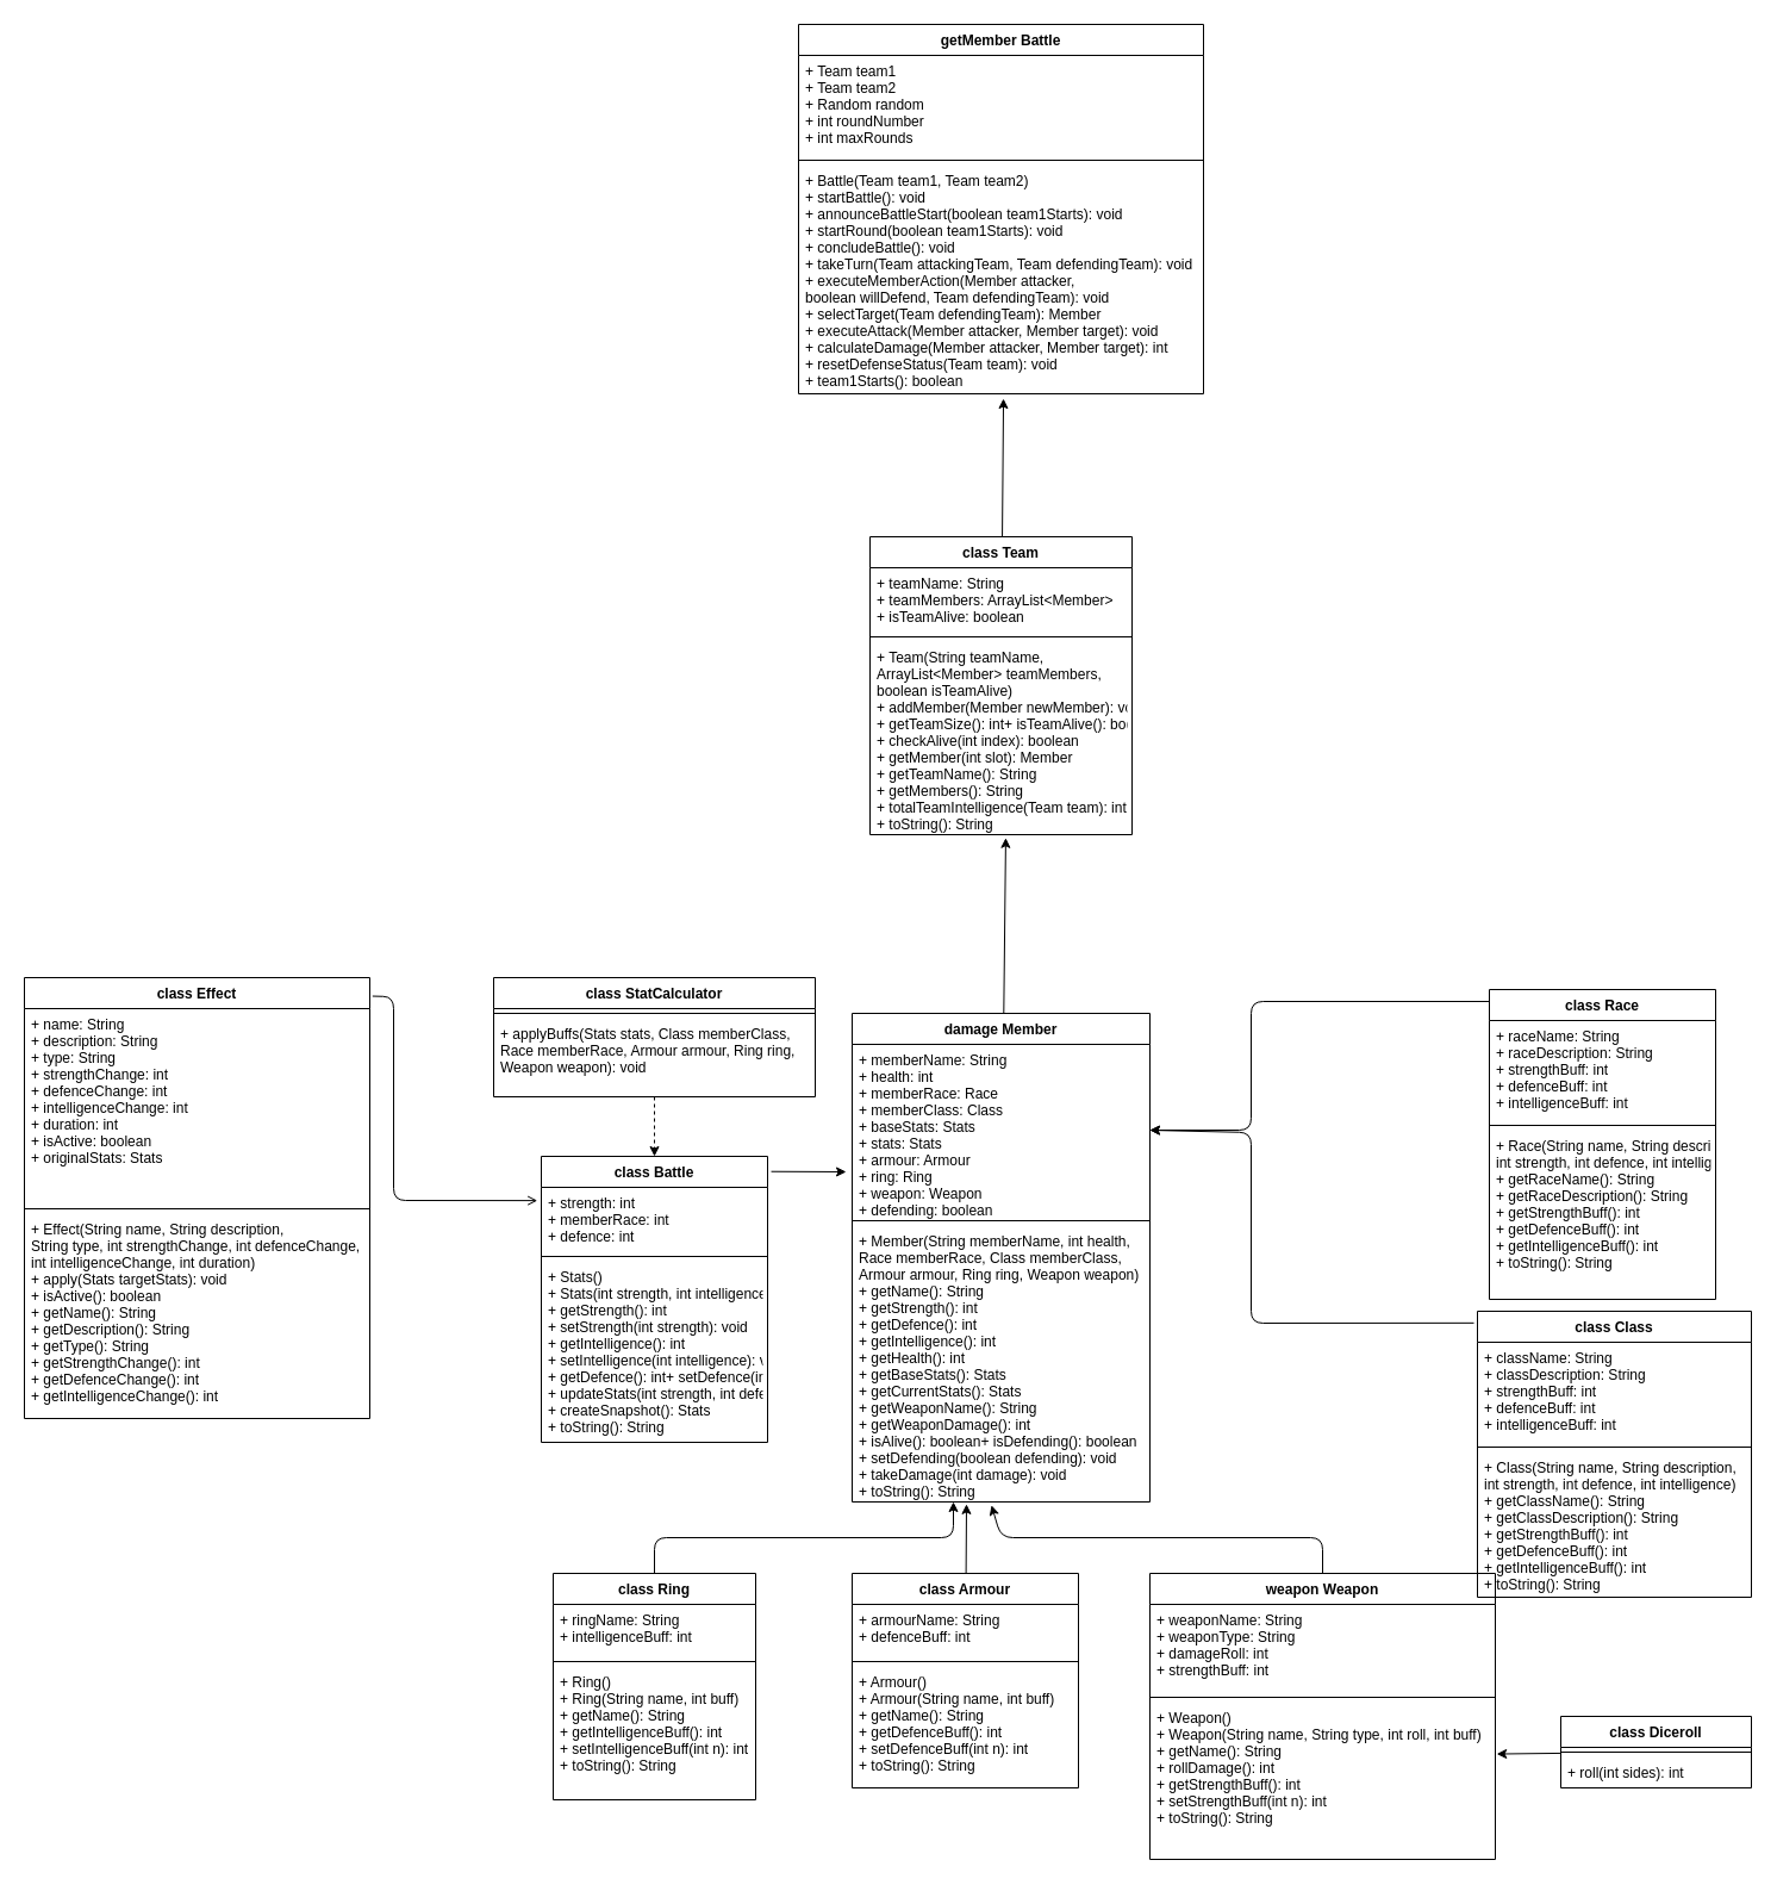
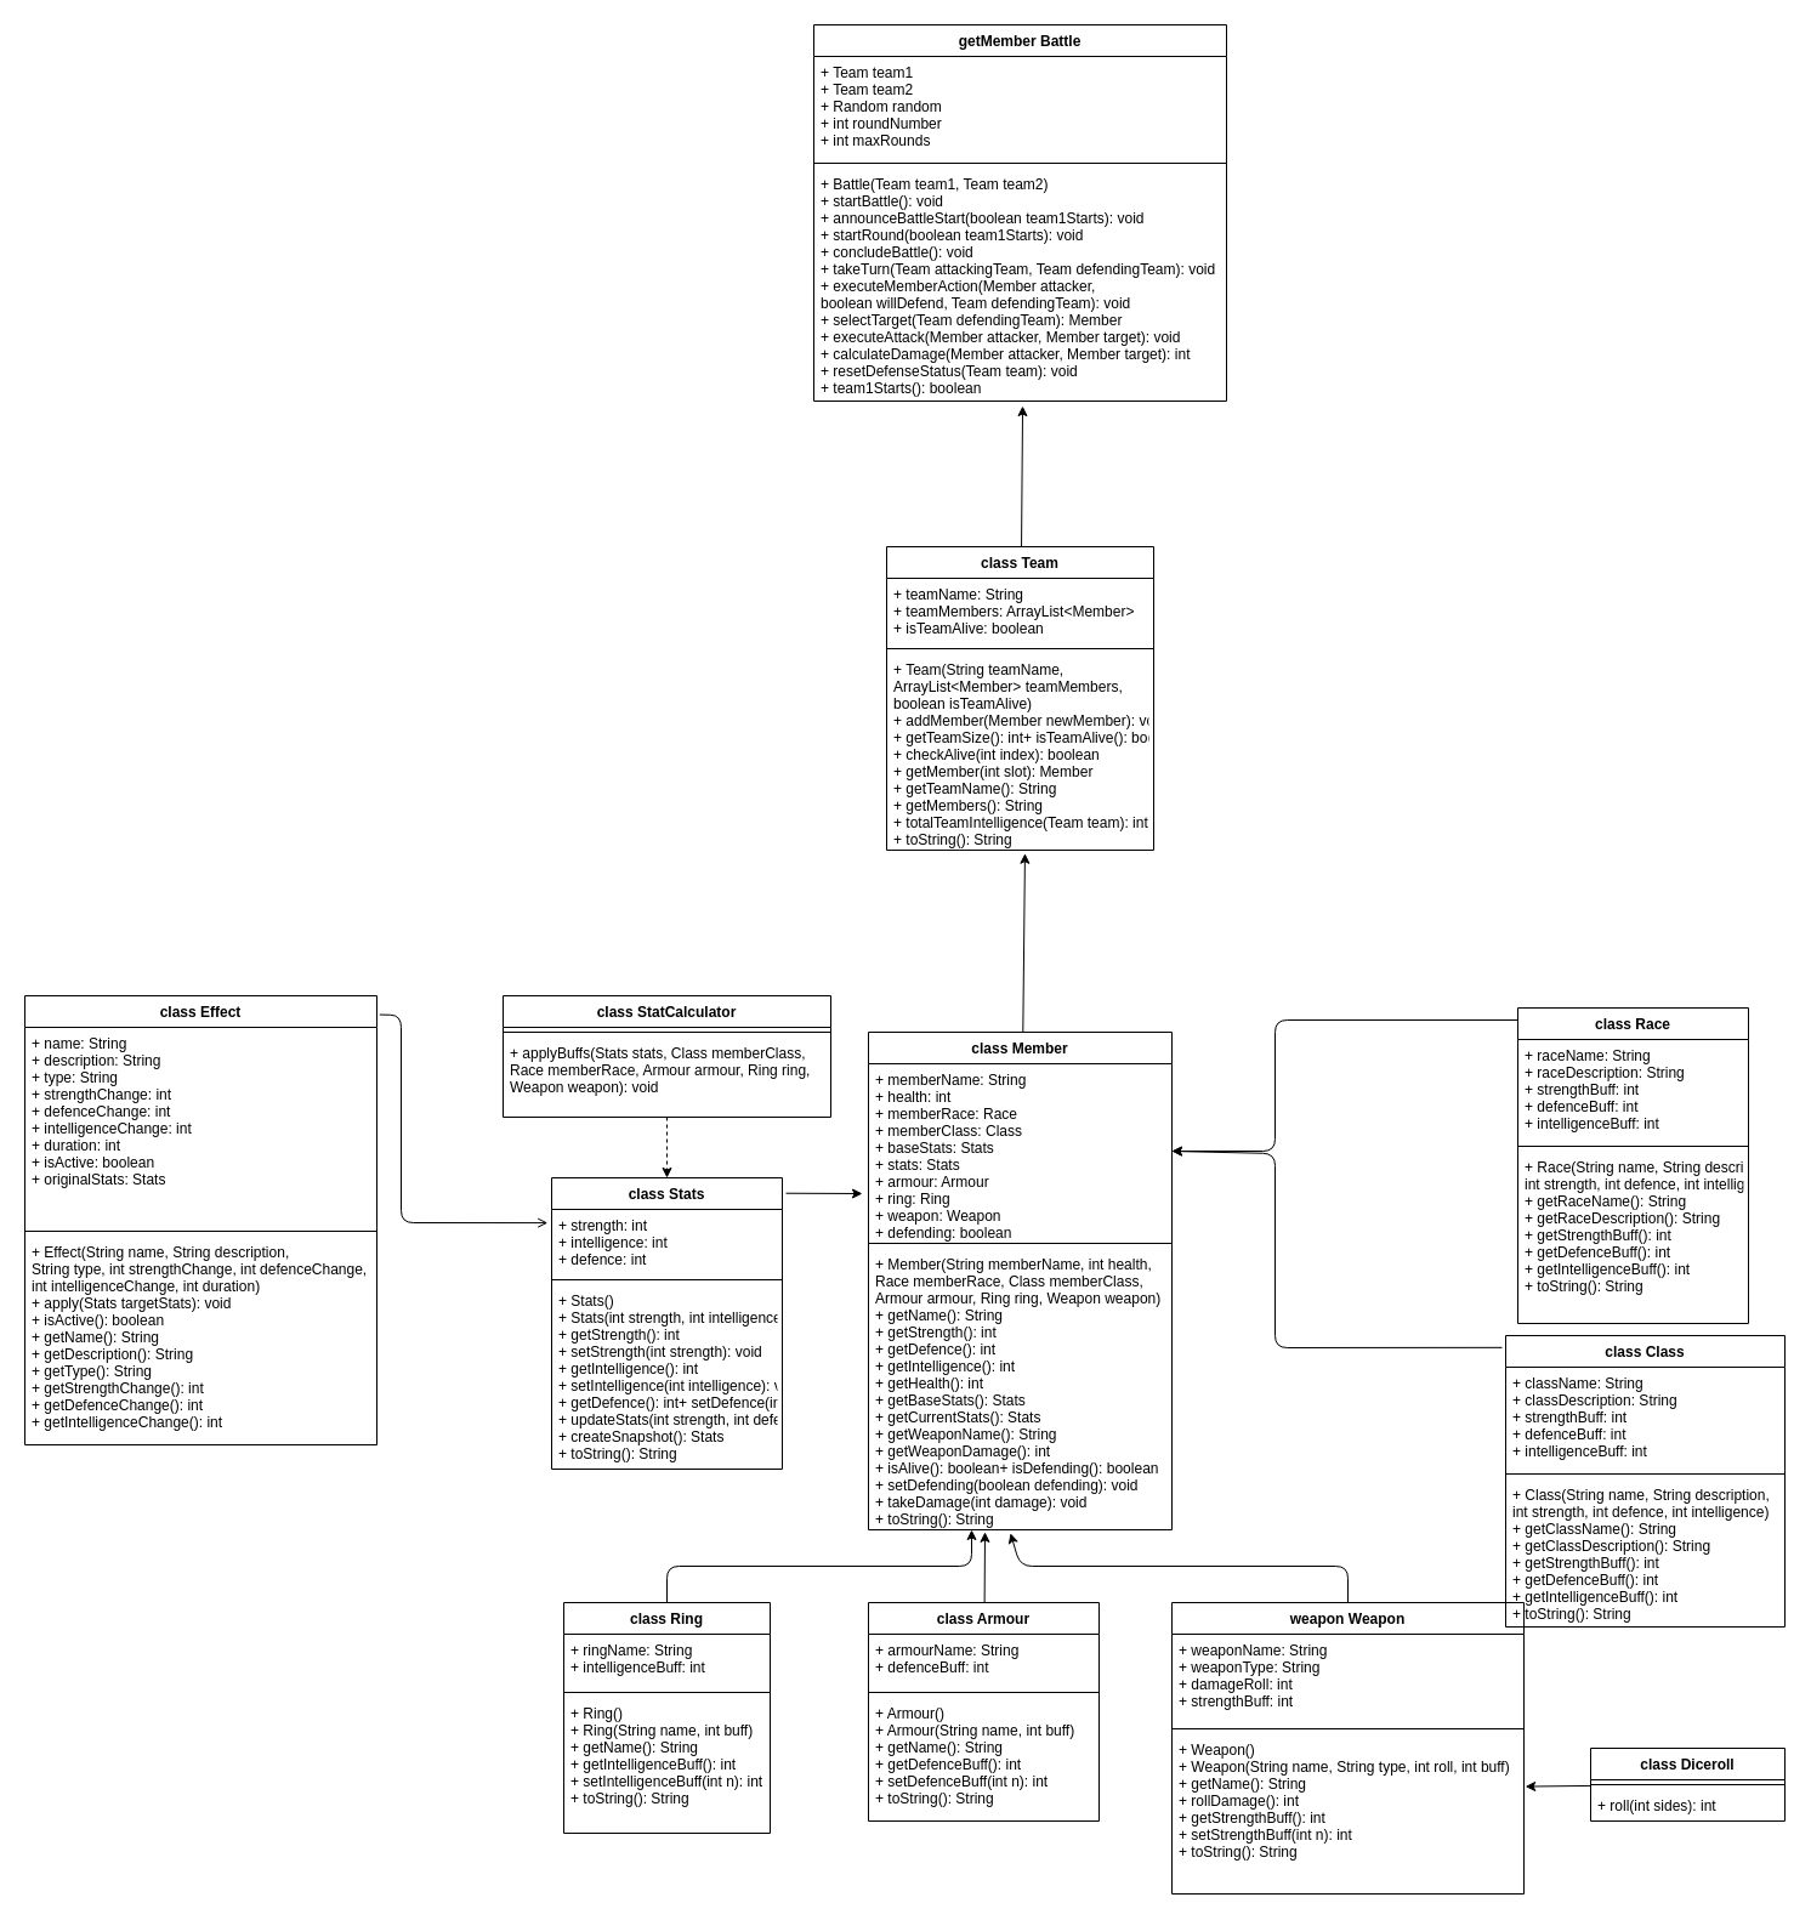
- <mxCell id="51" value="damage Member" style="swimlane;fontStyle=1;align=center;verticalAlign=top;childLayout=stackLayout;horizontal=1;startSize=26;horizontalStack=0;resizeParent=1;resizeParentMax=0;resizeLast=0;collapsible=1;marginBottom=0;rounded=0;strokeColor=default;strokeWidth=1;fillColor=none;" parent="1" vertex="1"><mxGeometry x="715" y="850" width="250" height="410" as="geometry" /></mxCell>
+ <mxCell id="51" value="class Member" style="swimlane;fontStyle=1;align=center;verticalAlign=top;childLayout=stackLayout;horizontal=1;startSize=26;horizontalStack=0;resizeParent=1;resizeParentMax=0;resizeLast=0;collapsible=1;marginBottom=0;rounded=0;strokeColor=default;strokeWidth=1;fillColor=none;" parent="1" vertex="1"><mxGeometry x="715" y="850" width="250" height="410" as="geometry" /></mxCell>
- <mxCell id="3" value="class Battle" style="swimlane;fontStyle=1;align=center;verticalAlign=top;childLayout=stackLayout;horizontal=1;startSize=26;horizontalStack=0;resizeParent=1;resizeParentMax=0;resizeLast=0;collapsible=1;marginBottom=0;rounded=0;strokeColor=default;strokeWidth=1;fillColor=none;" parent="1" vertex="1"><mxGeometry x="454" y="970" width="190" height="240" as="geometry" /></mxCell>
+ <mxCell id="3" value="class Stats" style="swimlane;fontStyle=1;align=center;verticalAlign=top;childLayout=stackLayout;horizontal=1;startSize=26;horizontalStack=0;resizeParent=1;resizeParentMax=0;resizeLast=0;collapsible=1;marginBottom=0;rounded=0;strokeColor=default;strokeWidth=1;fillColor=none;" parent="1" vertex="1"><mxGeometry x="454" y="970" width="190" height="240" as="geometry" /></mxCell>
- <mxCell id="4" value="+ strength: int&#10;+ memberRace: int&#10;+ defence: int" style="text;strokeColor=none;fillColor=none;align=left;verticalAlign=top;spacingLeft=4;spacingRight=4;overflow=hidden;rotatable=0;points=[[0,0.5],[1,0.5]];portConstraint=eastwest;rounded=0;strokeWidth=1;" parent="3" vertex="1"><mxGeometry y="26" width="190" height="54" as="geometry" /></mxCell>
+ <mxCell id="4" value="+ strength: int&#10;+ intelligence: int&#10;+ defence: int" style="text;strokeColor=none;fillColor=none;align=left;verticalAlign=top;spacingLeft=4;spacingRight=4;overflow=hidden;rotatable=0;points=[[0,0.5],[1,0.5]];portConstraint=eastwest;rounded=0;strokeWidth=1;" parent="3" vertex="1"><mxGeometry y="26" width="190" height="54" as="geometry" /></mxCell>
